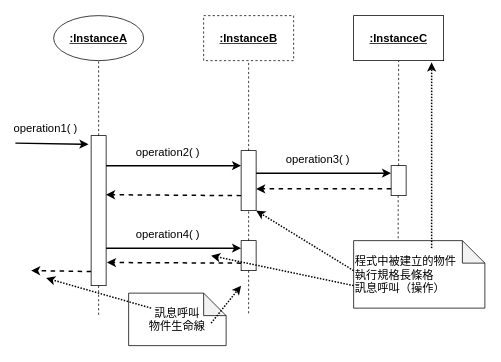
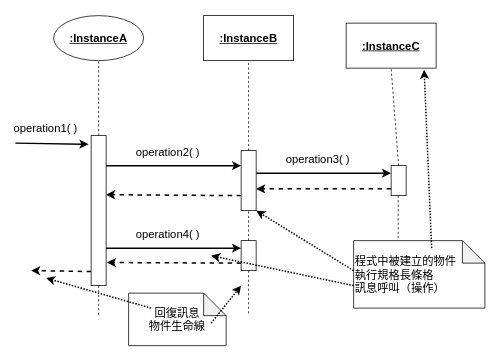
- <mxCell id="3" value="&lt;b style=&quot;font-size: 15px;&quot;&gt;&lt;u&gt;:InstanceB&lt;/u&gt;&lt;/b&gt;" style="rounded=0;whiteSpace=wrap;html=1;dashed=1;" vertex="1" parent="1"><mxGeometry x="271" y="20" width="120" height="60" as="geometry" /></mxCell>
+ <mxCell id="3" value="&lt;b style=&quot;font-size: 15px;&quot;&gt;&lt;u&gt;:InstanceB&lt;/u&gt;&lt;/b&gt;" style="rounded=0;whiteSpace=wrap;html=1;" vertex="1" parent="1"><mxGeometry x="271" y="20" width="120" height="60" as="geometry" /></mxCell>
- <mxCell id="4" value="&lt;b style=&quot;font-size: 15px;&quot;&gt;&lt;u&gt;:InstanceC&lt;/u&gt;&lt;/b&gt;" style="rounded=0;whiteSpace=wrap;html=1;" vertex="1" parent="1"><mxGeometry x="471" y="20" width="120" height="60" as="geometry" /></mxCell>
+ <mxCell id="4" value="&lt;b style=&quot;font-size: 15px;&quot;&gt;&lt;u&gt;:InstanceC&lt;/u&gt;&lt;/b&gt;" style="rounded=0;whiteSpace=wrap;html=1;" vertex="1" parent="1"><mxGeometry x="461" y="30" width="120" height="60" as="geometry" /></mxCell>
- <mxCell id="28" value="訊息呼叫&lt;br&gt;物件生命線" style="shape=note;whiteSpace=wrap;html=1;backgroundOutline=1;darkOpacity=0.05;fontSize=15;movable=0;resizable=0;rotatable=0;deletable=0;editable=0;connectable=0;" vertex="1" parent="1"><mxGeometry x="171" y="390" width="130" height="70" as="geometry" /></mxCell>
+ <mxCell id="28" value="回復訊息&lt;br&gt;物件生命線" style="shape=note;whiteSpace=wrap;html=1;backgroundOutline=1;darkOpacity=0.05;fontSize=15;movable=0;resizable=0;rotatable=0;deletable=0;editable=0;connectable=0;" vertex="1" parent="1"><mxGeometry x="171" y="390" width="130" height="70" as="geometry" /></mxCell>
